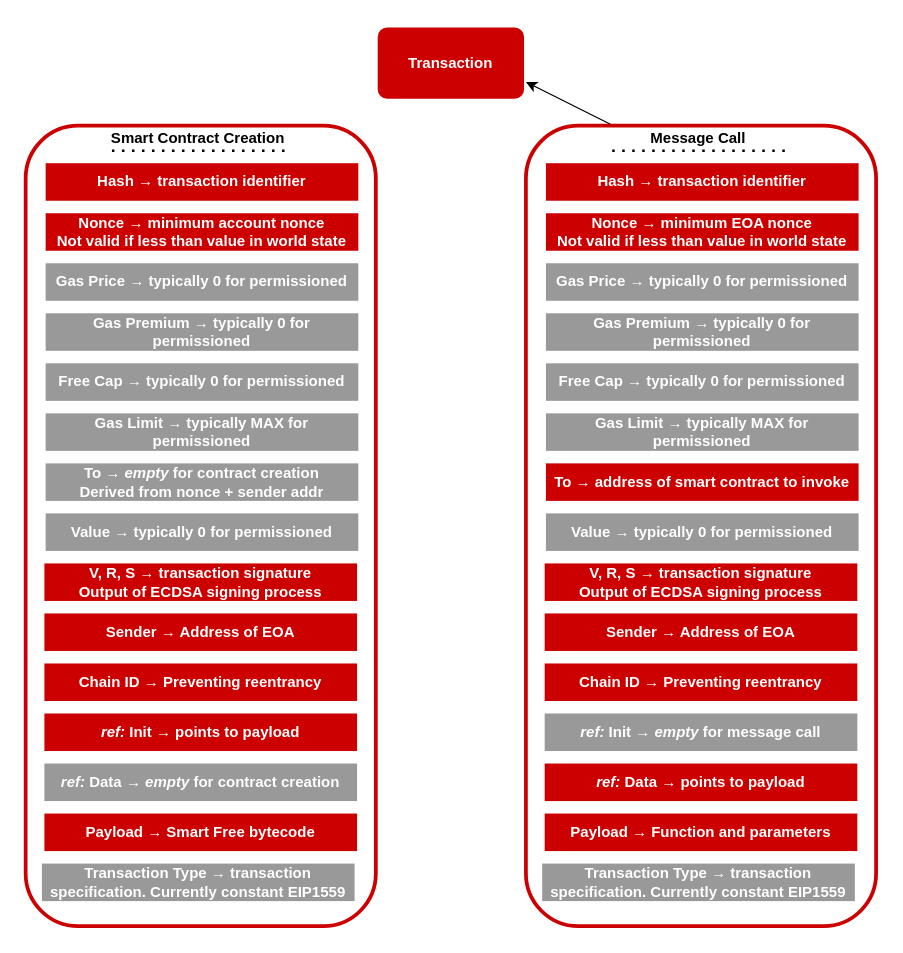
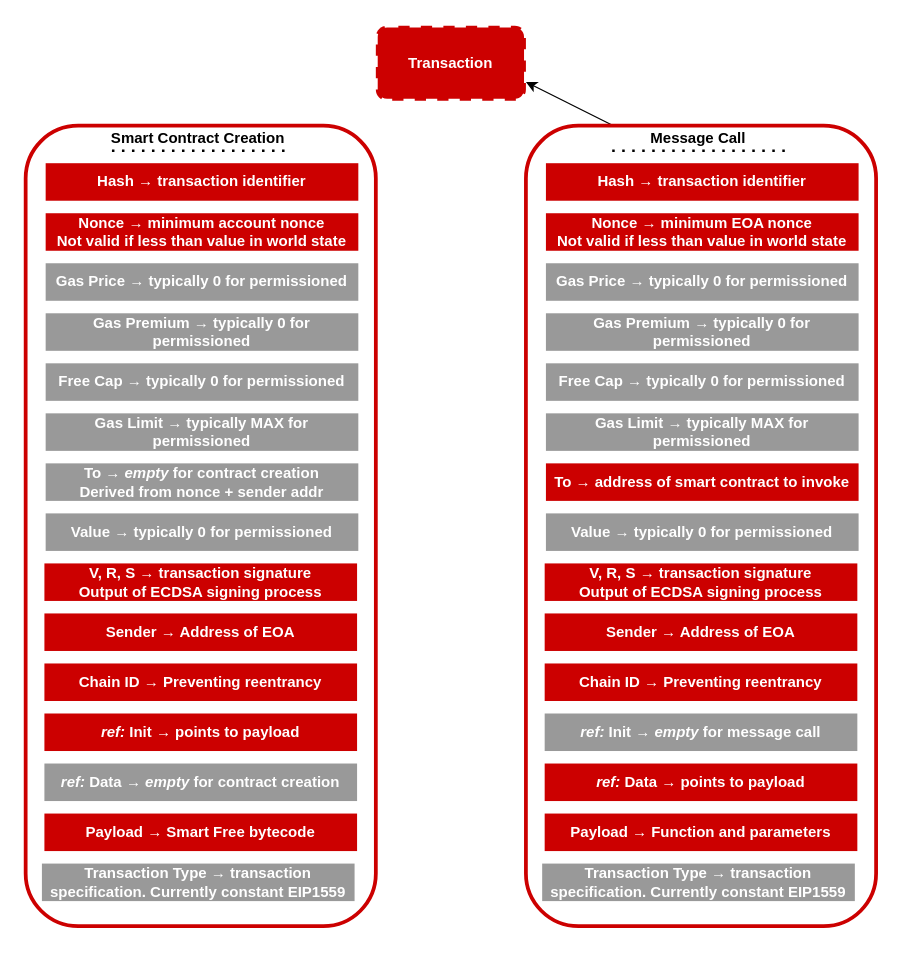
- <mxCell id="2" value="&lt;b&gt;Transaction&lt;/b&gt;" style="rounded=1;whiteSpace=wrap;html=1;fillColor=#CC0000;fontColor=#FFFFFF;strokeWidth=3;strokeColor=#FFFFFF;dashed=0;" parent="1" vertex="1"><mxGeometry x="300" y="20" width="120" height="60" as="geometry" /></mxCell>
+ <mxCell id="2" value="&lt;b&gt;Transaction&lt;/b&gt;" style="rounded=1;whiteSpace=wrap;html=1;fillColor=#CC0000;fontColor=#FFFFFF;strokeWidth=3;strokeColor=#FFFFFF;dashed=1;" parent="1" vertex="1"><mxGeometry x="300" y="20" width="120" height="60" as="geometry" /></mxCell>
